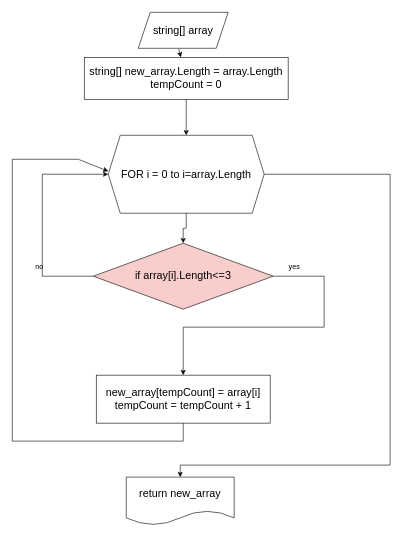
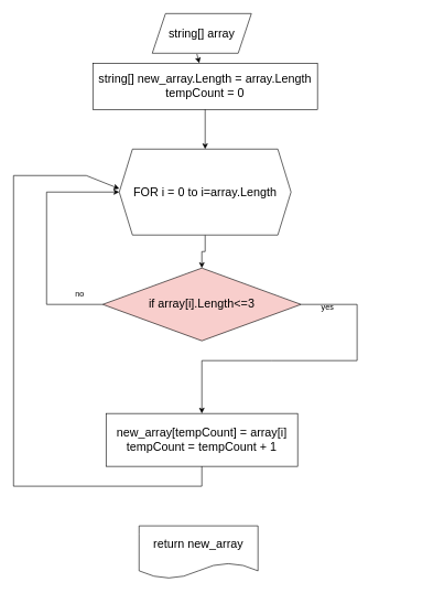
- <mxCell id="10" value="no" style="text;html=1;align=center;verticalAlign=middle;resizable=0;points=[];autosize=1;strokeColor=none;fillColor=none;" parent="1" vertex="1"><mxGeometry x="45" y="430" width="40" height="30" as="geometry" /></mxCell>
+ <mxCell id="10" value="no" style="text;html=1;align=center;verticalAlign=middle;resizable=0;points=[];autosize=1;strokeColor=none;fillColor=none;" parent="1" vertex="1"><mxGeometry x="100" y="430" width="40" height="30" as="geometry" /></mxCell>
- <mxCell id="13" value="yes" style="text;html=1;align=center;verticalAlign=middle;resizable=0;points=[];autosize=1;strokeColor=none;fillColor=none;" parent="1" vertex="1"><mxGeometry x="470" y="430" width="40" height="30" as="geometry" /></mxCell>
+ <mxCell id="13" value="yes" style="text;html=1;align=center;verticalAlign=middle;resizable=0;points=[];autosize=1;strokeColor=none;fillColor=none;" parent="1" vertex="1"><mxGeometry x="475" y="450" width="40" height="30" as="geometry" /></mxCell>
- <mxCell id="16" value="" style="endArrow=classic;html=1;rounded=0;fontSize=18;exitX=1;exitY=0.5;exitDx=0;exitDy=0;entryX=0.5;entryY=0;entryDx=0;entryDy=0;" parent="1" source="5" target="15" edge="1"><mxGeometry width="50" height="50" relative="1" as="geometry"><mxPoint x="500" y="575" as="sourcePoint" /><mxPoint x="550" y="525" as="targetPoint" /><Array as="points"><mxPoint x="650" y="290" /><mxPoint x="650" y="615" /><mxPoint x="650" y="775" /><mxPoint x="300" y="775" /></Array></mxGeometry></mxCell>
